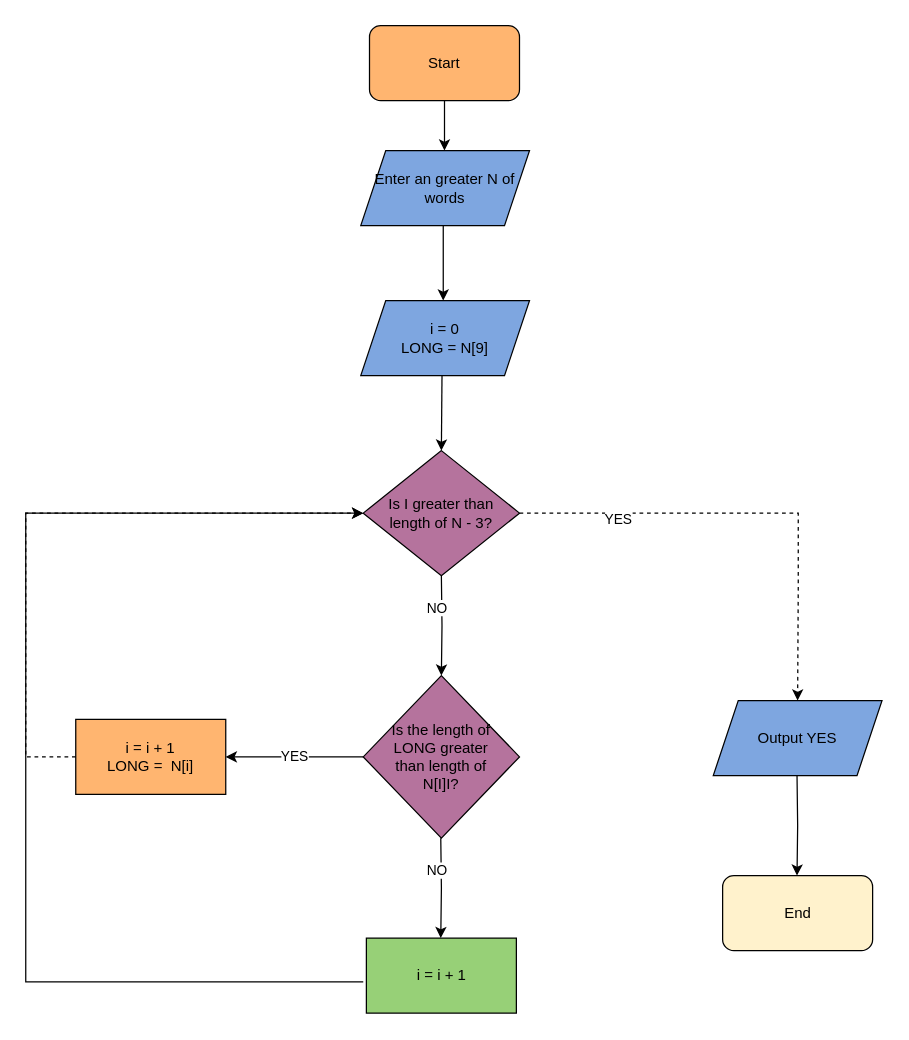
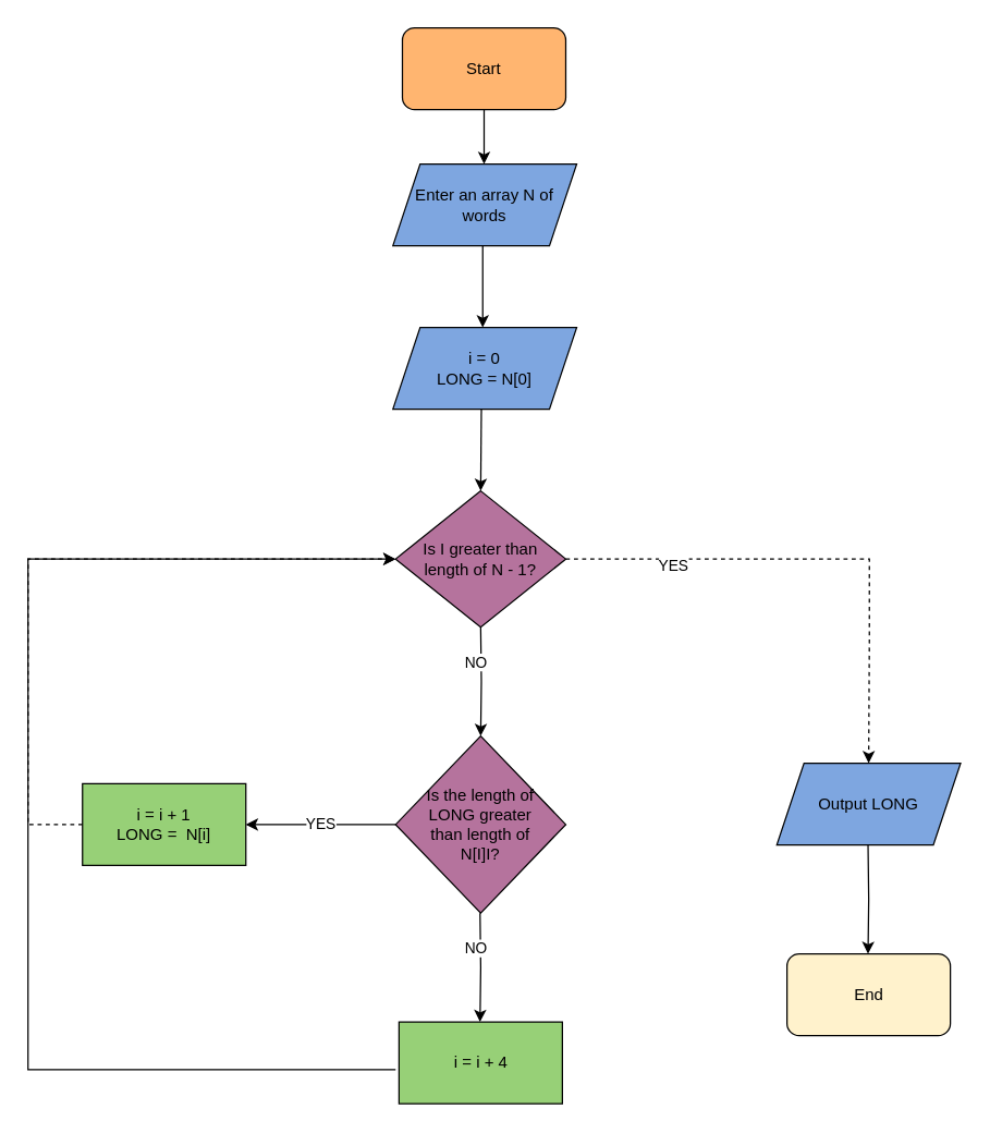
- <mxCell id="4" value="Enter an greater N of &lt;br&gt;words" style="shape=parallelogram;perimeter=parallelogramPerimeter;whiteSpace=wrap;html=1;fixedSize=1;fillColor=#7EA6E0;" vertex="1" parent="1"><mxGeometry x="288" y="120" width="135" height="60" as="geometry" /></mxCell>
+ <mxCell id="4" value="Enter an array N of &lt;br&gt;words" style="shape=parallelogram;perimeter=parallelogramPerimeter;whiteSpace=wrap;html=1;fixedSize=1;fillColor=#7EA6E0;" vertex="1" parent="1"><mxGeometry x="288" y="120" width="135" height="60" as="geometry" /></mxCell>
- <mxCell id="6" value="i = 0&lt;br&gt;LONG = N[9]" style="shape=parallelogram;perimeter=parallelogramPerimeter;whiteSpace=wrap;html=1;fixedSize=1;fillColor=#7EA6E0;" vertex="1" parent="1"><mxGeometry x="288" y="240" width="135" height="60" as="geometry" /></mxCell>
+ <mxCell id="6" value="i = 0&lt;br&gt;LONG = N[0]" style="shape=parallelogram;perimeter=parallelogramPerimeter;whiteSpace=wrap;html=1;fixedSize=1;fillColor=#7EA6E0;" vertex="1" parent="1"><mxGeometry x="288" y="240" width="135" height="60" as="geometry" /></mxCell>
- <mxCell id="8" value="Is I greater than &lt;br&gt;length of N - 3?" style="rhombus;whiteSpace=wrap;html=1;fillColor=#B5739D;" vertex="1" parent="1"><mxGeometry x="290" y="360" width="125" height="100" as="geometry" /></mxCell>
+ <mxCell id="8" value="Is I greater than &lt;br&gt;length of N - 1?" style="rhombus;whiteSpace=wrap;html=1;fillColor=#B5739D;" vertex="1" parent="1"><mxGeometry x="290" y="360" width="125" height="100" as="geometry" /></mxCell>
- <mxCell id="13" value="Output YES" style="shape=parallelogram;perimeter=parallelogramPerimeter;whiteSpace=wrap;html=1;fixedSize=1;fillColor=#7EA6E0;" vertex="1" parent="1"><mxGeometry x="570" y="560" width="135" height="60" as="geometry" /></mxCell>
+ <mxCell id="13" value="Output LONG" style="shape=parallelogram;perimeter=parallelogramPerimeter;whiteSpace=wrap;html=1;fixedSize=1;fillColor=#7EA6E0;" vertex="1" parent="1"><mxGeometry x="570" y="560" width="135" height="60" as="geometry" /></mxCell>
- <mxCell id="16" value="i = i + 1&lt;br&gt;LONG = &amp;nbsp;N[i]" style="rounded=0;whiteSpace=wrap;html=1;fillColor=#ffb570;" vertex="1" parent="1"><mxGeometry x="60" y="575" width="120" height="60" as="geometry" /></mxCell>
+ <mxCell id="16" value="i = i + 1&lt;br&gt;LONG = &amp;nbsp;N[i]" style="rounded=0;whiteSpace=wrap;html=1;fillColor=#97D077;" vertex="1" parent="1"><mxGeometry x="60" y="575" width="120" height="60" as="geometry" /></mxCell>
- <mxCell id="20" value="i = i + 1" style="rounded=0;whiteSpace=wrap;html=1;fillColor=#97D077;" vertex="1" parent="1"><mxGeometry x="292.5" y="750" width="120" height="60" as="geometry" /></mxCell>
+ <mxCell id="20" value="i = i + 4" style="rounded=0;whiteSpace=wrap;html=1;fillColor=#97D077;" vertex="1" parent="1"><mxGeometry x="292.5" y="750" width="120" height="60" as="geometry" /></mxCell>
